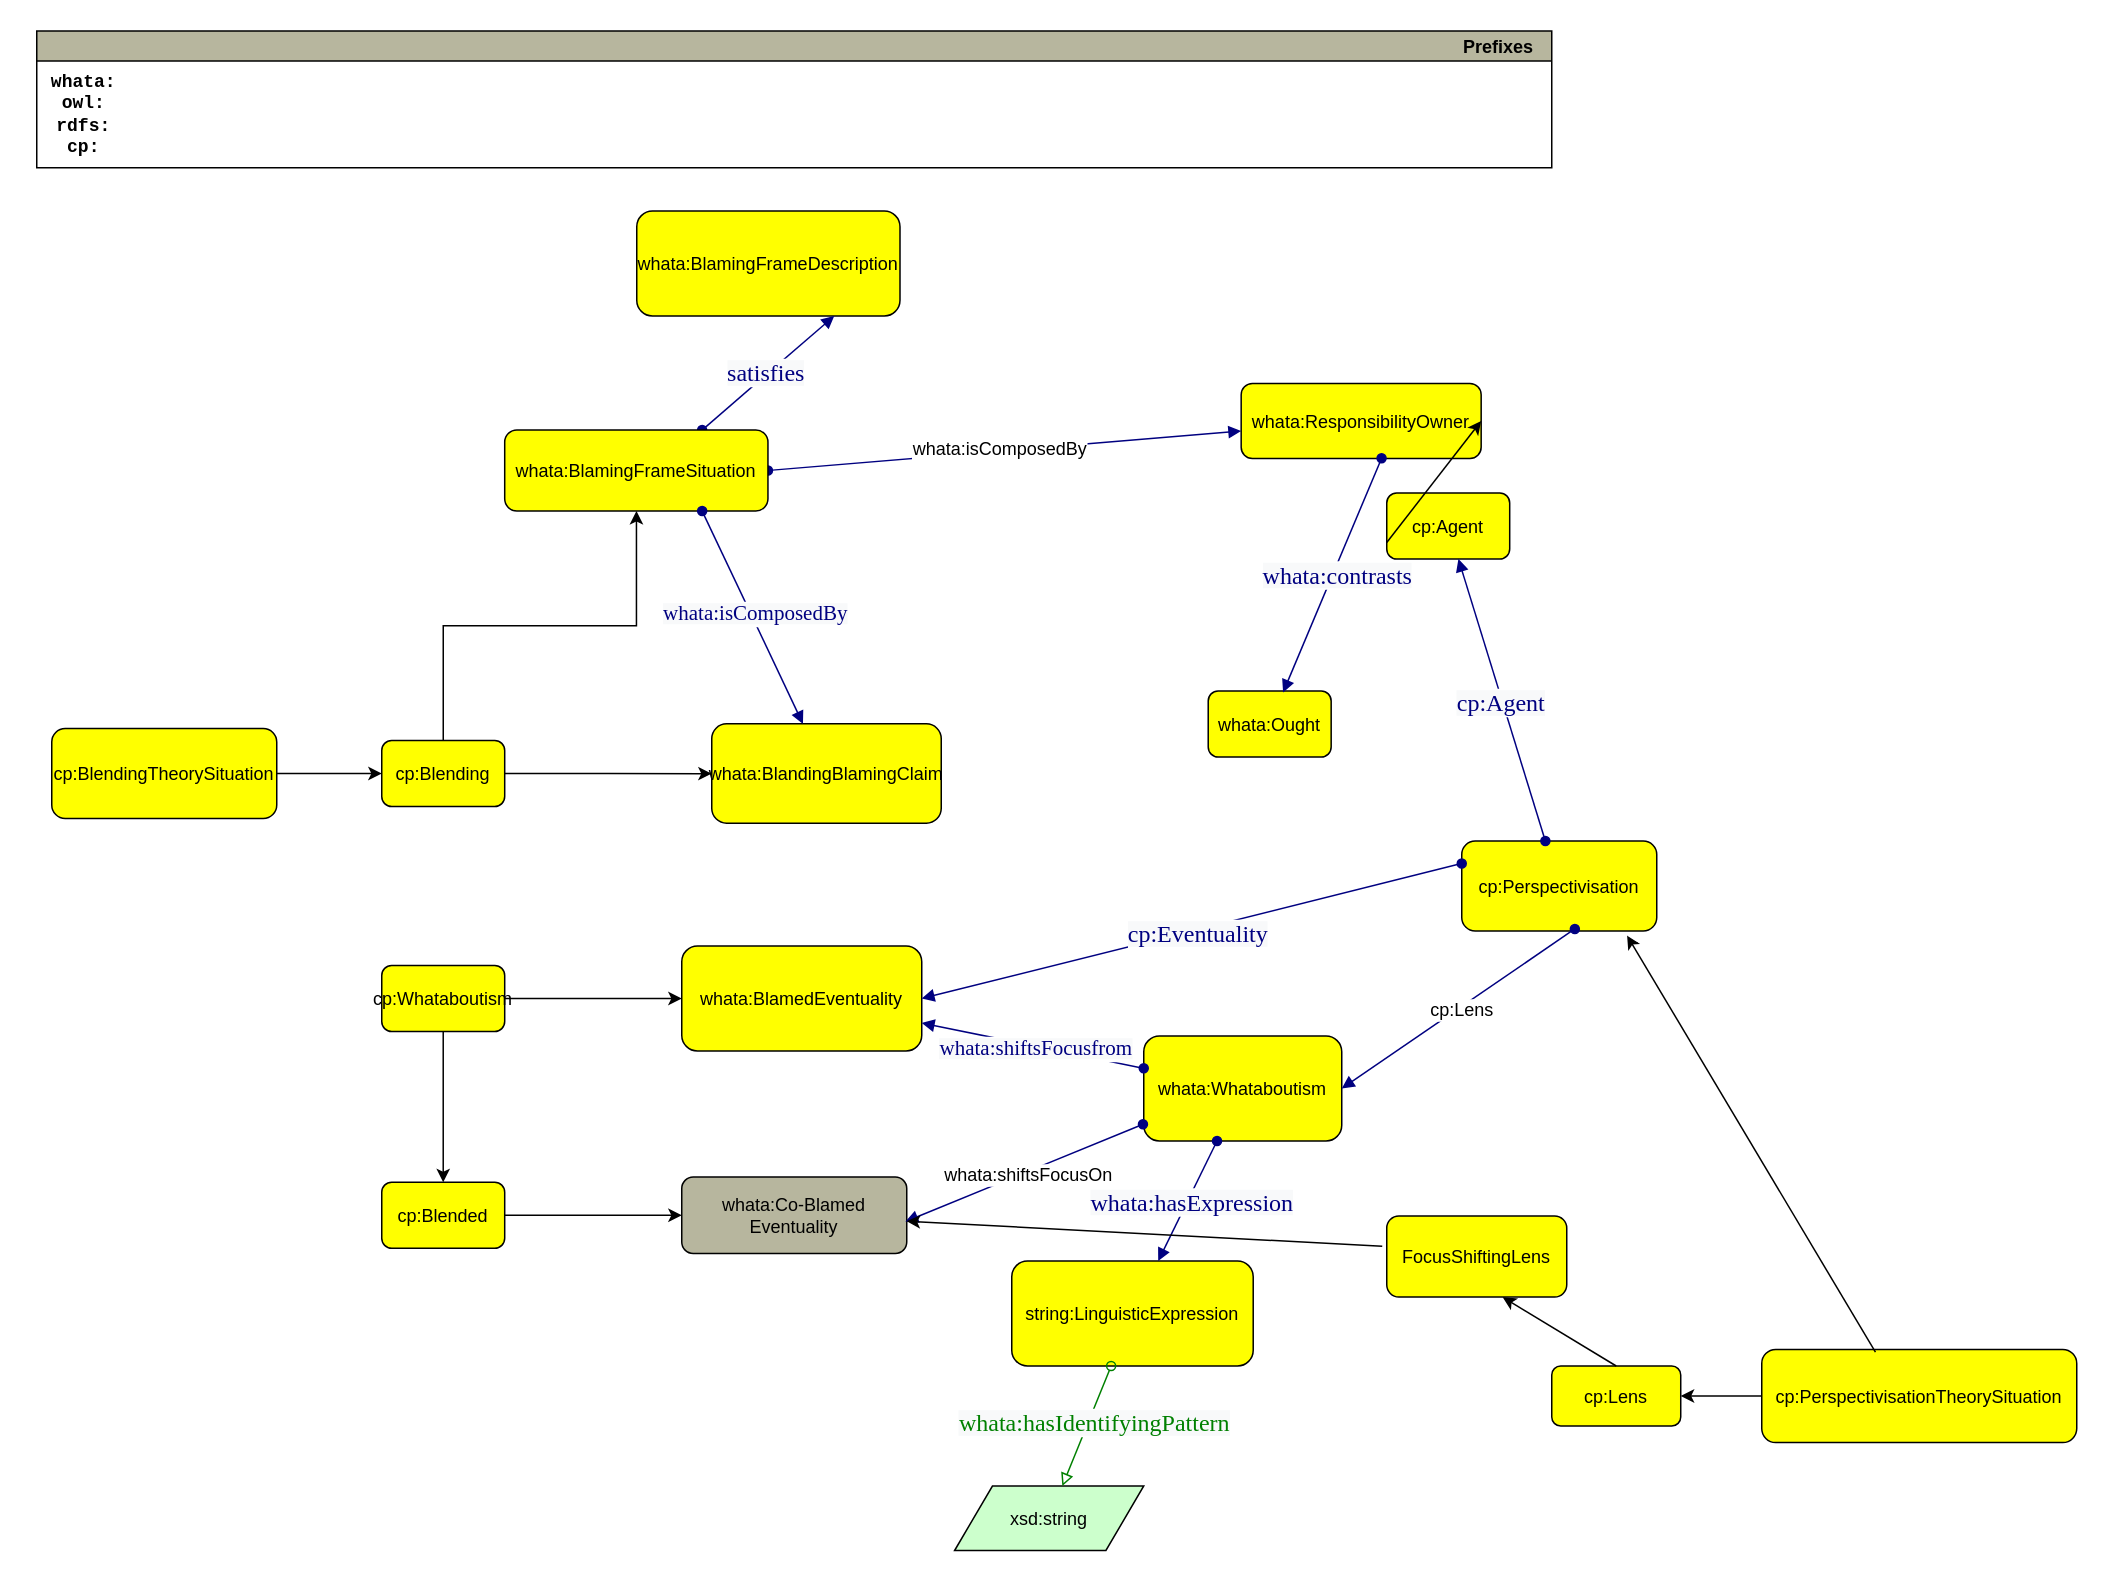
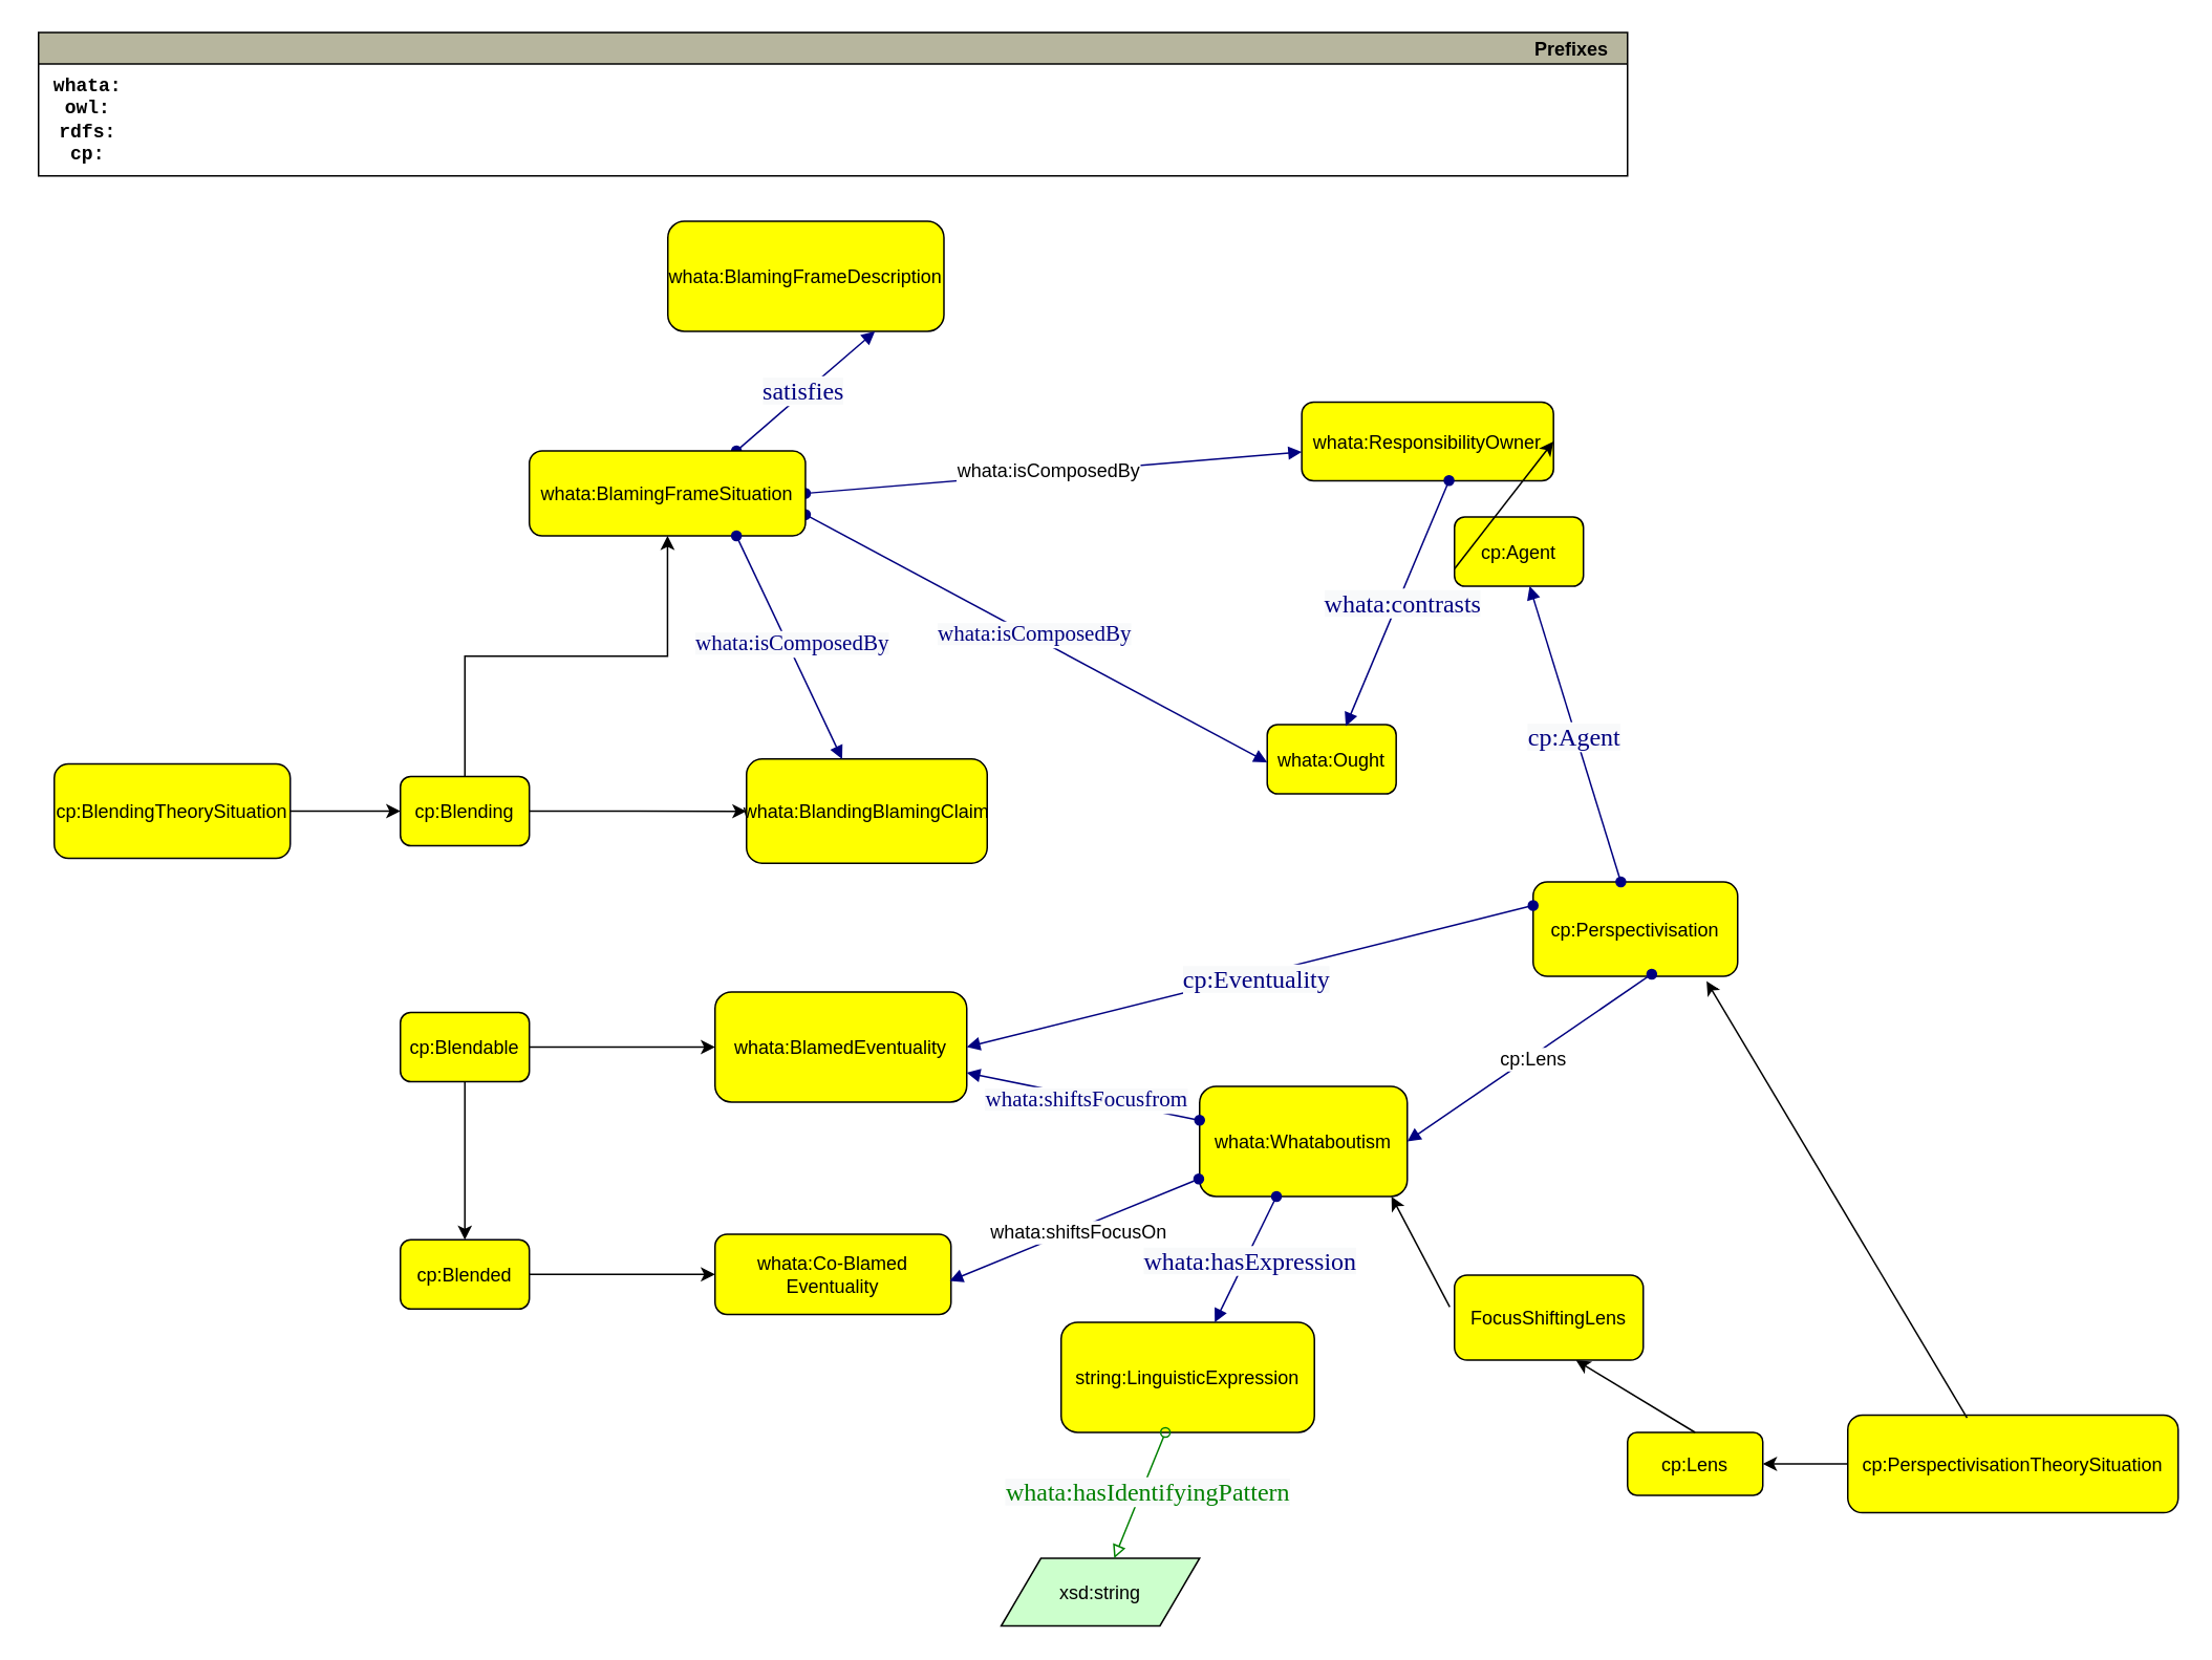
+ <mxCell id="17" value="" style="graphMlID=e0;rounded=0;endArrow=block;strokeColor=#000080;strokeWidth=1.0;startArrow=oval;startFill=1;endFill=1;exitX=1;exitY=0.75;exitDx=0;exitDy=0;entryX=0;entryY=0.545;entryDx=0;entryDy=0;entryPerimeter=0;" parent="1" source="53" target="16" edge="1"><mxGeometry relative="1" as="geometry"><mxPoint x="624" y="490.082" as="sourcePoint" /><mxPoint x="775" y="490" as="targetPoint" /></mxGeometry></mxCell>
+ <mxCell id="18" value="&lt;span style=&quot;color: rgb(0, 0, 128); font-family: dialog; background-color: rgb(248, 249, 250);&quot;&gt;&lt;font style=&quot;font-size: 14px;&quot;&gt;whata:isComposedBy&lt;/font&gt;&lt;/span&gt;" style="text;html=1;align=center;verticalAlign=middle;resizable=0;points=[];labelBackgroundColor=#ffffff;" parent="17" vertex="1" connectable="0"><mxGeometry x="-0.017" y="2" relative="1" as="geometry"><mxPoint as="offset" /></mxGeometry></mxCell>
- <mxCell id="10" value="cp:Whataboutism" style="graphMlID=n4;shape=rect;rounded=1;arcsize=30;fillColor=#ffff00;strokeColor=#000000;strokeWidth=1.0" parent="1" vertex="1"><mxGeometry x="254" y="643" width="81.968" height="44" as="geometry" /></mxCell>
+ <mxCell id="10" value="cp:Blendable" style="graphMlID=n4;shape=rect;rounded=1;arcsize=30;fillColor=#ffff00;strokeColor=#000000;strokeWidth=1.0" parent="1" vertex="1"><mxGeometry x="254" y="643" width="81.968" height="44" as="geometry" /></mxCell>
- <mxCell id="4" value="whata:Co-Blamed Eventuality" style="whiteSpace=wrap;html=1;fillColor=#b7b69e;strokeColor=#000000;rounded=1;strokeWidth=1;" parent="1" vertex="1"><mxGeometry x="454" y="784" width="150" height="51" as="geometry" /></mxCell>
+ <mxCell id="4" value="whata:Co-Blamed Eventuality" style="whiteSpace=wrap;html=1;fillColor=#ffff00;strokeColor=#000000;rounded=1;strokeWidth=1;" parent="1" vertex="1"><mxGeometry x="454" y="784" width="150" height="51" as="geometry" /></mxCell>
- <mxCell id="57" value="" style="endArrow=classic;html=1;rounded=0;exitX=-0.025;exitY=0.374;exitDx=0;exitDy=0;exitPerimeter=0;" edge="1" parent="1" source="56" target="4"><mxGeometry width="50" height="50" relative="1" as="geometry"><mxPoint x="914" y="810" as="sourcePoint" /><mxPoint x="964" y="760" as="targetPoint" /></mxGeometry></mxCell>
+ <mxCell id="57" value="" style="endArrow=classic;html=1;rounded=0;entryX=0.924;entryY=1;entryDx=0;entryDy=0;exitX=-0.025;exitY=0.374;exitDx=0;exitDy=0;entryPerimeter=0;exitPerimeter=0;" edge="1" parent="1" source="56" target="21"><mxGeometry width="50" height="50" relative="1" as="geometry"><mxPoint x="914" y="810" as="sourcePoint" /><mxPoint x="964" y="760" as="targetPoint" /></mxGeometry></mxCell>
